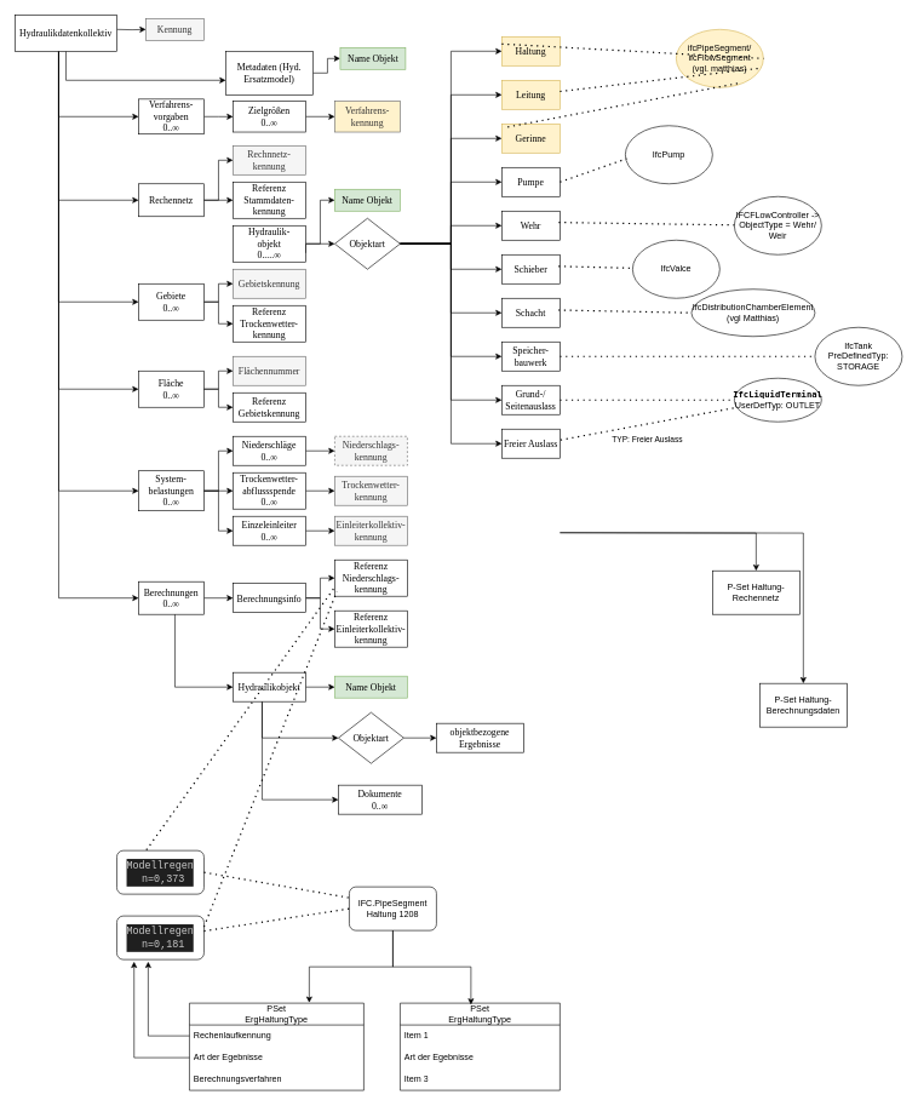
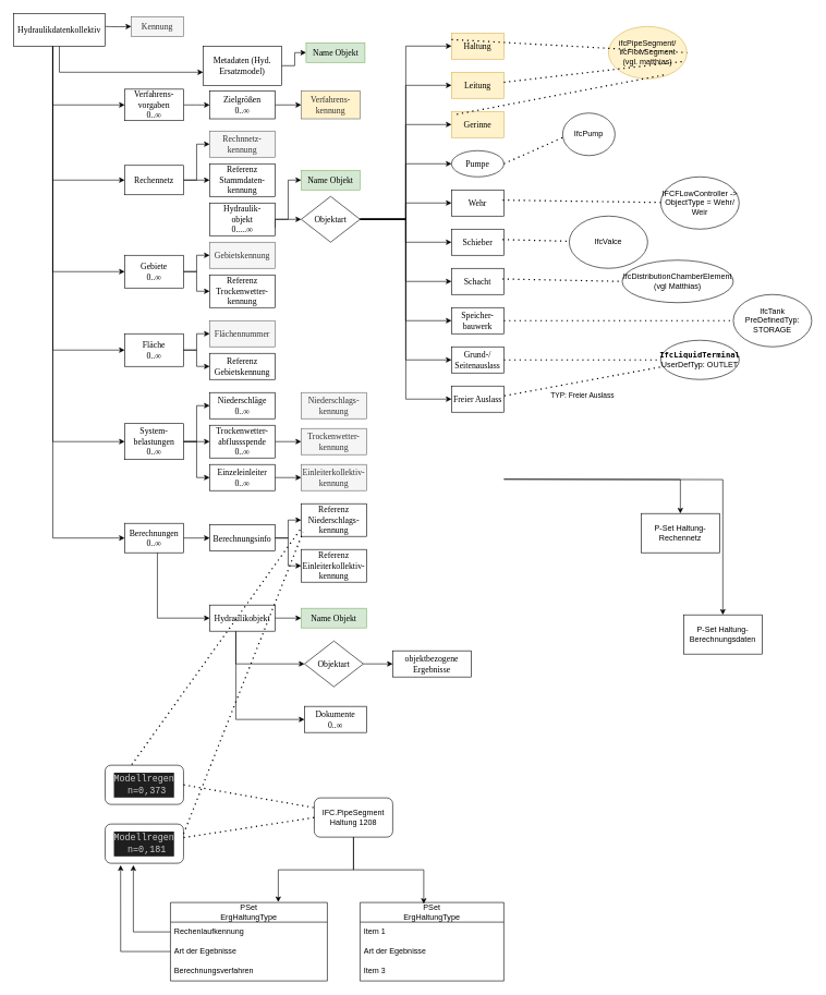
- <mxCell id="91" value="IfcPump" style="ellipse;whiteSpace=wrap;html=1;" parent="1" vertex="1"><mxGeometry x="860" y="172.5" width="120" height="80" as="geometry" /></mxCell>
+ <mxCell id="91" value="IfcPump" style="ellipse;whiteSpace=wrap;html=1;" parent="1" vertex="1"><mxGeometry x="860" y="172.5" width="80" height="65" as="geometry" /></mxCell>
- <mxCell id="36" value="Pumpe" style="rounded=0;whiteSpace=wrap;html=1;fontFamily=Latin Modern;fontSize=13;" parent="1" vertex="1"><mxGeometry x="690" y="230" width="80" height="40" as="geometry" /></mxCell>
+ <mxCell id="36" value="Pumpe" style="ellipse;whiteSpace=wrap;html=1;fontFamily=Latin Modern;fontSize=13;" parent="1" vertex="1"><mxGeometry x="690" y="230" width="80" height="40" as="geometry" /></mxCell>
- <mxCell id="61" value="" style="edgeStyle=orthogonalEdgeStyle;rounded=0;orthogonalLoop=1;jettySize=auto;html=1;fontSize=13;" parent="1" source="62" target="65" edge="1"><mxGeometry relative="1" as="geometry" /></mxCell>
- <mxCell id="65" value="&lt;div&gt;Niederschlags-kennung&lt;/div&gt;" style="rounded=0;whiteSpace=wrap;html=1;fontFamily=Latin Modern;fillColor=#f5f5f5;fontColor=#333333;strokeColor=#666666;fontSize=13;dashed=1;" parent="1" vertex="1"><mxGeometry x="460" y="600" width="100" height="40" as="geometry" /></mxCell>
+ <mxCell id="65" value="&lt;div&gt;Niederschlags-kennung&lt;/div&gt;" style="rounded=0;whiteSpace=wrap;html=1;fontFamily=Latin Modern;fillColor=#f5f5f5;fontColor=#333333;strokeColor=#666666;fontSize=13;" parent="1" vertex="1"><mxGeometry x="460" y="600" width="100" height="40" as="geometry" /></mxCell>
- <mxCell id="85" value="&lt;div&gt;Dokumente&lt;/div&gt;&lt;div&gt;0..∞&lt;/div&gt;" style="rounded=0;whiteSpace=wrap;html=1;fontFamily=Latin Modern;fontSize=13;" parent="1" vertex="1"><mxGeometry x="465" y="1080" width="115" height="40" as="geometry" /></mxCell>
+ <mxCell id="85" value="&lt;div&gt;Dokumente&lt;/div&gt;&lt;div&gt;0..∞&lt;/div&gt;" style="rounded=0;whiteSpace=wrap;html=1;fontFamily=Latin Modern;fontSize=13;" parent="1" vertex="1"><mxGeometry x="465" y="1080" width="95" height="40" as="geometry" /></mxCell>
